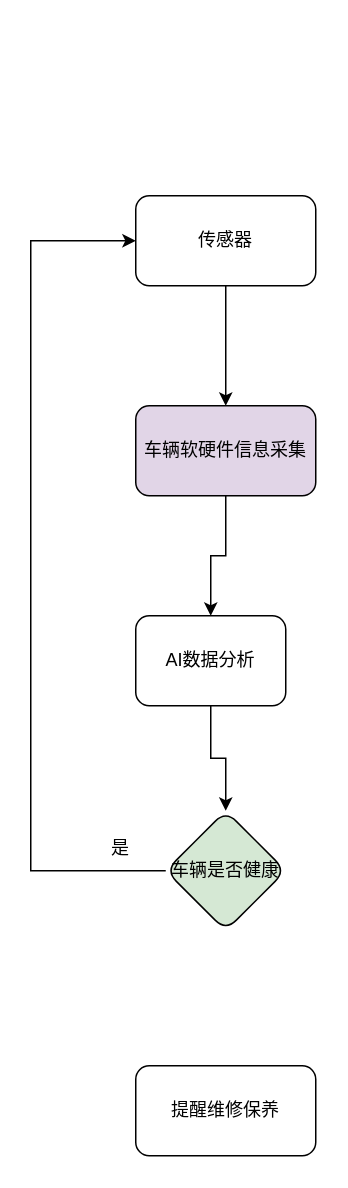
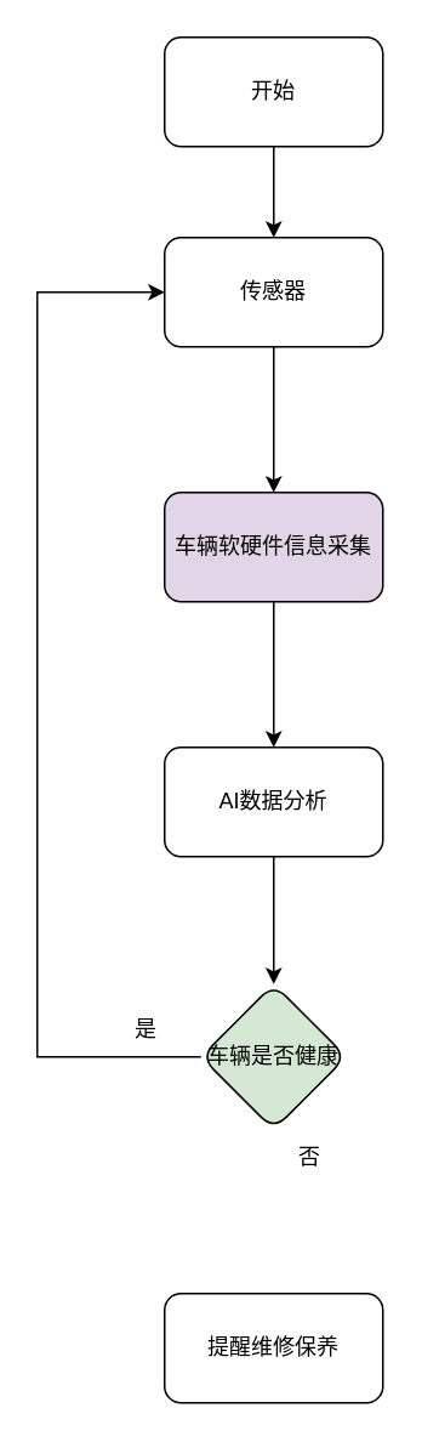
+ <mxCell id="14" value="开始" style="whiteSpace=wrap;html=1;rounded=1;glass=0;strokeWidth=1;shadow=0;" vertex="1" parent="1"><mxGeometry x="90" y="20" width="120" height="60" as="geometry" /></mxCell>
+ <mxCell id="13" style="edgeStyle=orthogonalEdgeStyle;rounded=0;orthogonalLoop=1;jettySize=auto;html=1;exitX=0.5;exitY=1;exitDx=0;exitDy=0;entryX=0.5;entryY=0;entryDx=0;entryDy=0;" edge="1" parent="1" source="14" target="3"><mxGeometry relative="1" as="geometry" /></mxCell>
- <mxCell id="7" value="AI数据分析" style="whiteSpace=wrap;html=1;rounded=1;glass=0;strokeWidth=1;shadow=0;" vertex="1" parent="1"><mxGeometry x="90" y="410" width="100" height="60" as="geometry" /></mxCell>
+ <mxCell id="7" value="AI数据分析" style="whiteSpace=wrap;html=1;rounded=1;glass=0;strokeWidth=1;shadow=0;" vertex="1" parent="1"><mxGeometry x="90" y="410" width="120" height="60" as="geometry" /></mxCell>
+ <mxCell id="12" value="否" style="text;html=1;strokeColor=none;fillColor=none;align=center;verticalAlign=middle;whiteSpace=wrap;rounded=0;" vertex="1" parent="1"><mxGeometry x="140" y="620" width="60" height="30" as="geometry" /></mxCell>
